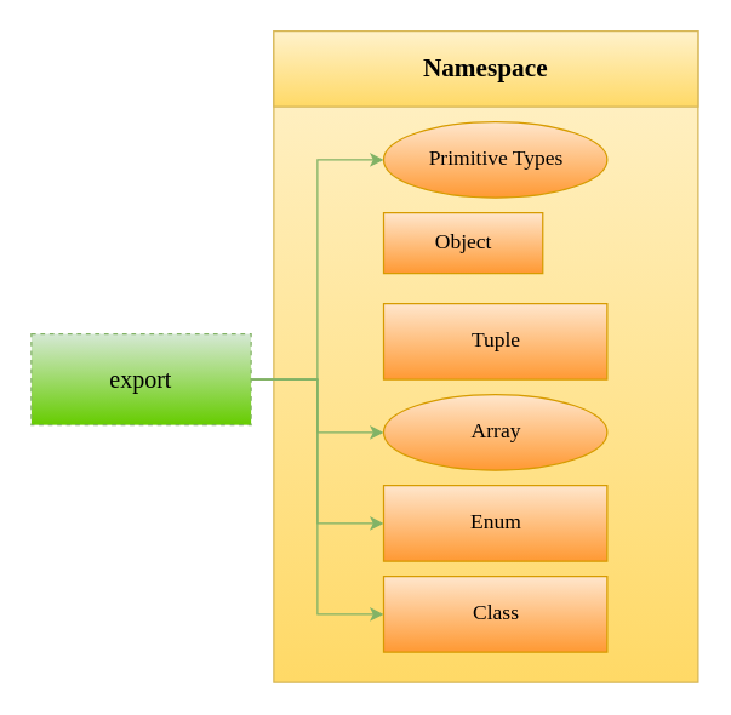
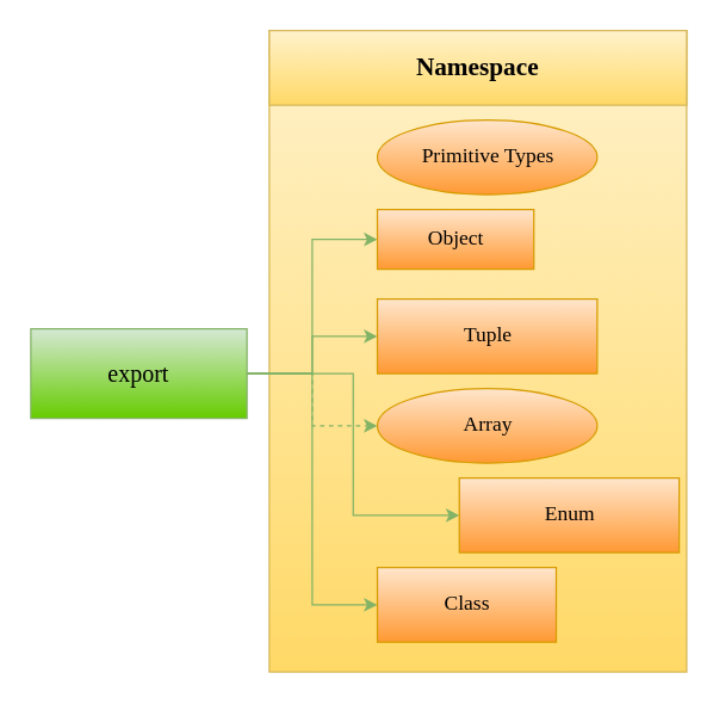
- <mxCell id="3" style="edgeStyle=orthogonalEdgeStyle;rounded=0;orthogonalLoop=1;jettySize=auto;html=1;exitX=1;exitY=0.5;exitDx=0;exitDy=0;entryX=0;entryY=0.5;entryDx=0;entryDy=0;fillColor=#d5e8d4;strokeColor=#82b366;" edge="1" parent="1" source="9" target="10"><mxGeometry relative="1" as="geometry" /></mxCell>
+ <mxCell id="4" style="edgeStyle=orthogonalEdgeStyle;rounded=0;orthogonalLoop=1;jettySize=auto;html=1;exitX=1;exitY=0.5;exitDx=0;exitDy=0;entryX=0;entryY=0.5;entryDx=0;entryDy=0;fillColor=#d5e8d4;strokeColor=#82b366;" edge="1" parent="1" source="9" target="11"><mxGeometry relative="1" as="geometry" /></mxCell>
+ <mxCell id="7" style="edgeStyle=orthogonalEdgeStyle;rounded=0;orthogonalLoop=1;jettySize=auto;html=1;exitX=1;exitY=0.5;exitDx=0;exitDy=0;fillColor=#d5e8d4;strokeColor=#82b366;" edge="1" parent="1" source="9" target="12"><mxGeometry relative="1" as="geometry" /></mxCell>
- <mxCell id="9" value="&lt;font style=&quot;font-size: 16px&quot; face=&quot;Verdana&quot;&gt;export&lt;/font&gt;" style="rounded=0;whiteSpace=wrap;html=1;fillColor=#d5e8d4;strokeColor=#82b366;gradientColor=#66CC00;dashed=1;" vertex="1" parent="1"><mxGeometry x="20" y="220" width="145" height="60" as="geometry" /></mxCell>
+ <mxCell id="9" value="&lt;font style=&quot;font-size: 16px&quot; face=&quot;Verdana&quot;&gt;export&lt;/font&gt;" style="rounded=0;whiteSpace=wrap;html=1;fillColor=#d5e8d4;strokeColor=#82b366;gradientColor=#66CC00;" vertex="1" parent="1"><mxGeometry x="20" y="220" width="145" height="60" as="geometry" /></mxCell>
- <mxCell id="8" style="edgeStyle=orthogonalEdgeStyle;rounded=0;orthogonalLoop=1;jettySize=auto;html=1;exitX=1;exitY=0.5;exitDx=0;exitDy=0;fillColor=#d5e8d4;strokeColor=#82b366;" edge="1" parent="1" source="9" target="13"><mxGeometry relative="1" as="geometry" /></mxCell>
+ <mxCell id="8" style="edgeStyle=orthogonalEdgeStyle;rounded=0;orthogonalLoop=1;jettySize=auto;html=1;exitX=1;exitY=0.5;exitDx=0;exitDy=0;fillColor=#d5e8d4;strokeColor=#82b366;dashed=1;" edge="1" parent="1" source="9" target="13"><mxGeometry relative="1" as="geometry" /></mxCell>
- <mxCell id="14" value="&lt;font style=&quot;font-size: 14px&quot; face=&quot;Verdana&quot;&gt;Enum&lt;/font&gt;" style="rounded=0;whiteSpace=wrap;html=1;fillColor=#ffe6cc;strokeColor=#d79b00;gradientColor=#FF9933;" vertex="1" parent="1"><mxGeometry x="252.5" y="320" width="147.5" height="50" as="geometry" /></mxCell>
+ <mxCell id="14" value="&lt;font style=&quot;font-size: 14px&quot; face=&quot;Verdana&quot;&gt;Enum&lt;/font&gt;" style="rounded=0;whiteSpace=wrap;html=1;fillColor=#ffe6cc;strokeColor=#d79b00;gradientColor=#FF9933;" vertex="1" parent="1"><mxGeometry x="307.5" y="320" width="147.5" height="50" as="geometry" /></mxCell>
- <mxCell id="15" value="&lt;font style=&quot;font-size: 14px&quot; face=&quot;Verdana&quot;&gt;Class&lt;/font&gt;" style="rounded=0;whiteSpace=wrap;html=1;fillColor=#ffe6cc;strokeColor=#d79b00;gradientColor=#FF9933;" vertex="1" parent="1"><mxGeometry x="252.5" y="380" width="147.5" height="50" as="geometry" /></mxCell>
+ <mxCell id="15" value="&lt;font style=&quot;font-size: 14px&quot; face=&quot;Verdana&quot;&gt;Class&lt;/font&gt;" style="rounded=0;whiteSpace=wrap;html=1;fillColor=#ffe6cc;strokeColor=#d79b00;gradientColor=#FF9933;" vertex="1" parent="1"><mxGeometry x="252.5" y="380" width="120" height="50" as="geometry" /></mxCell>
